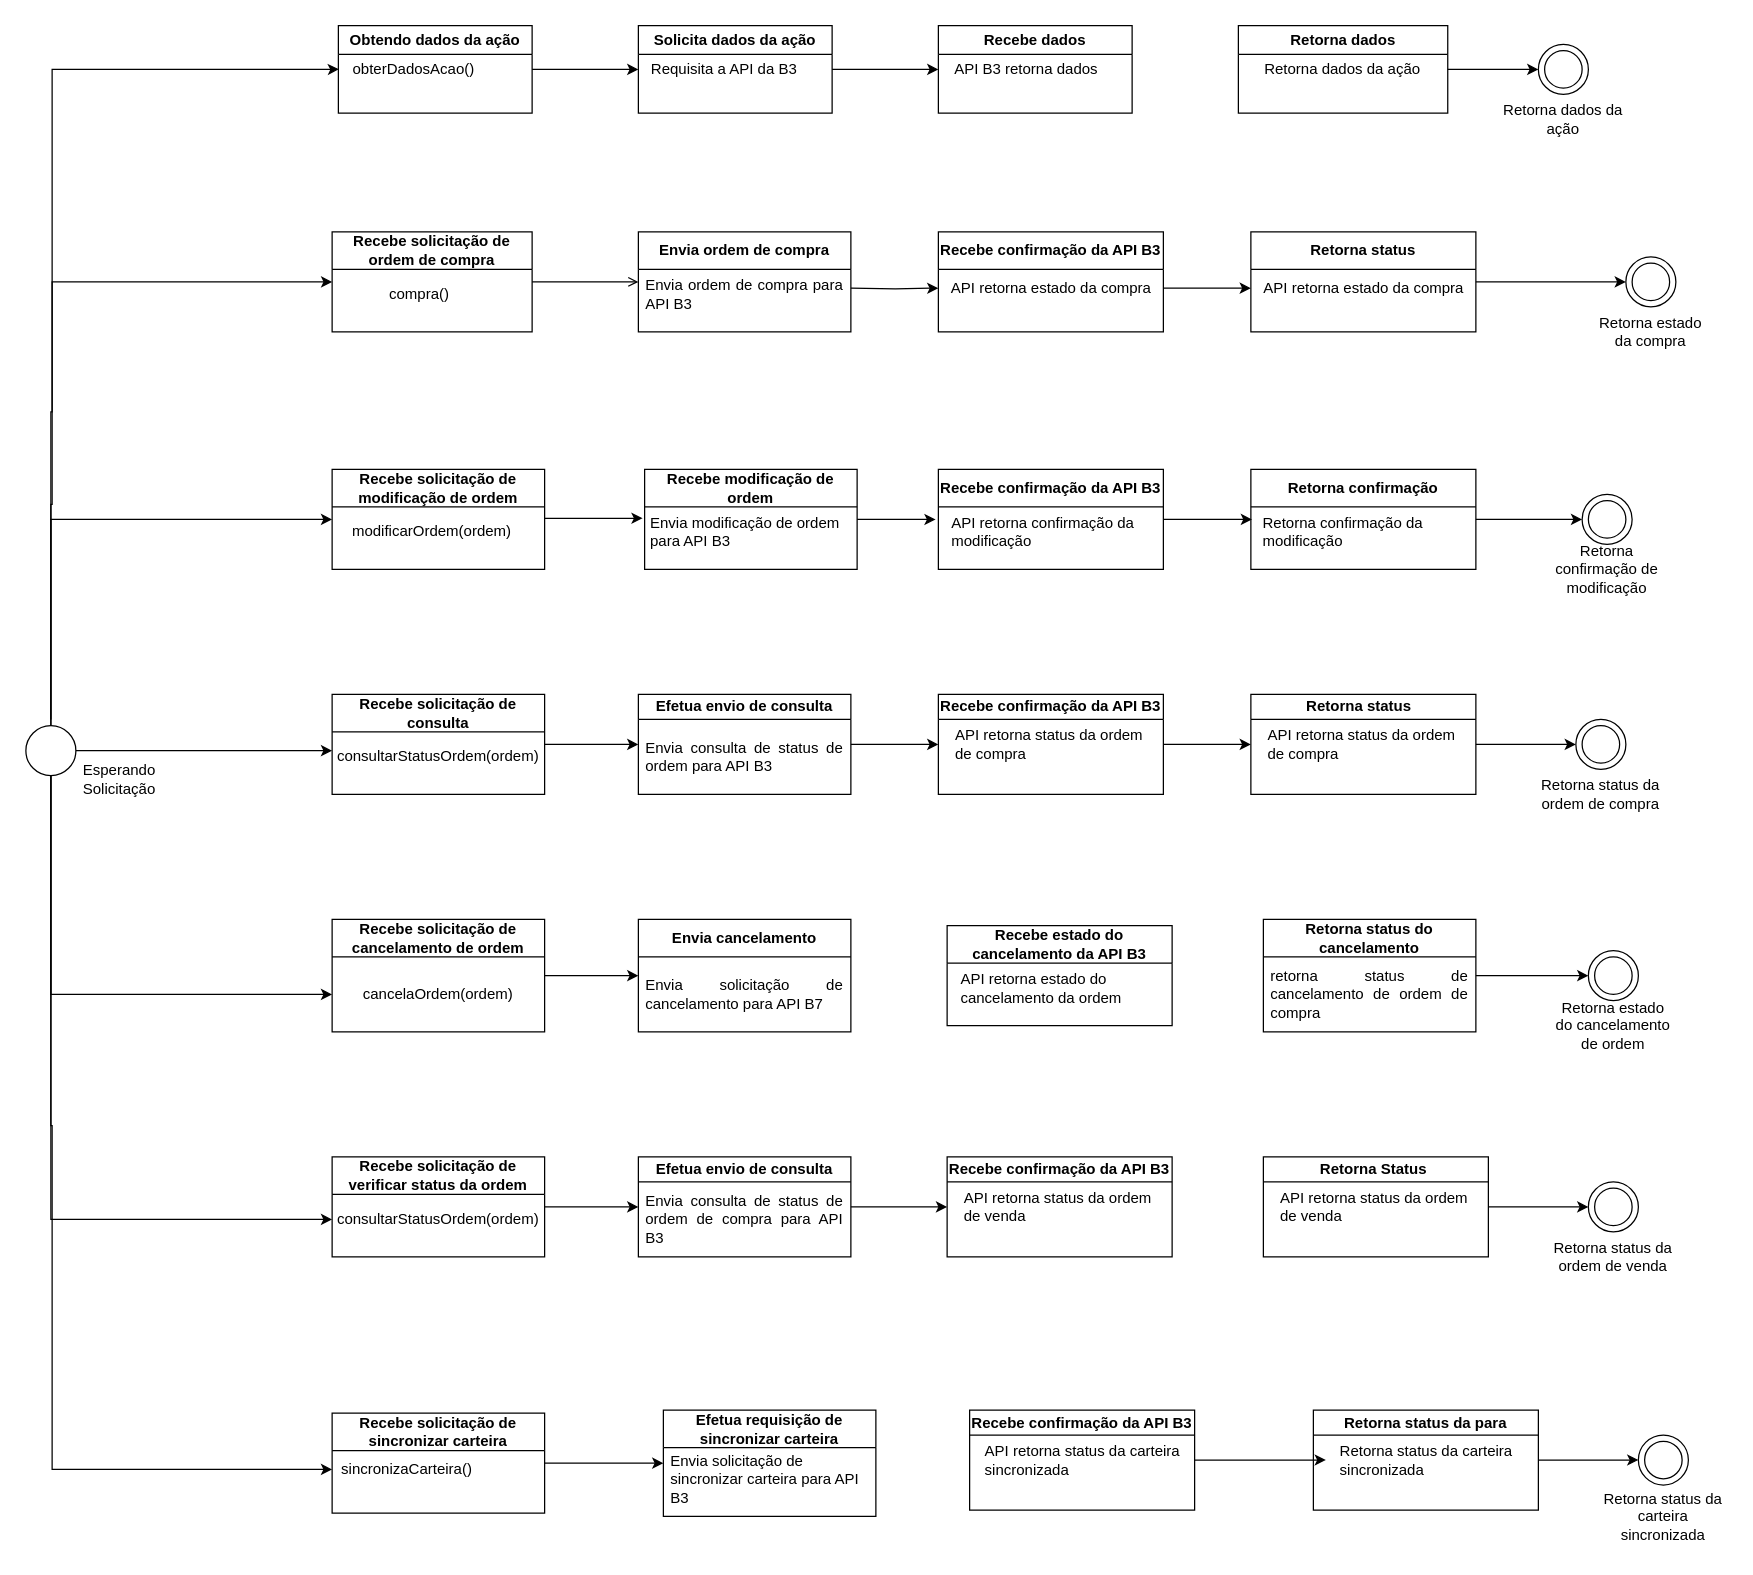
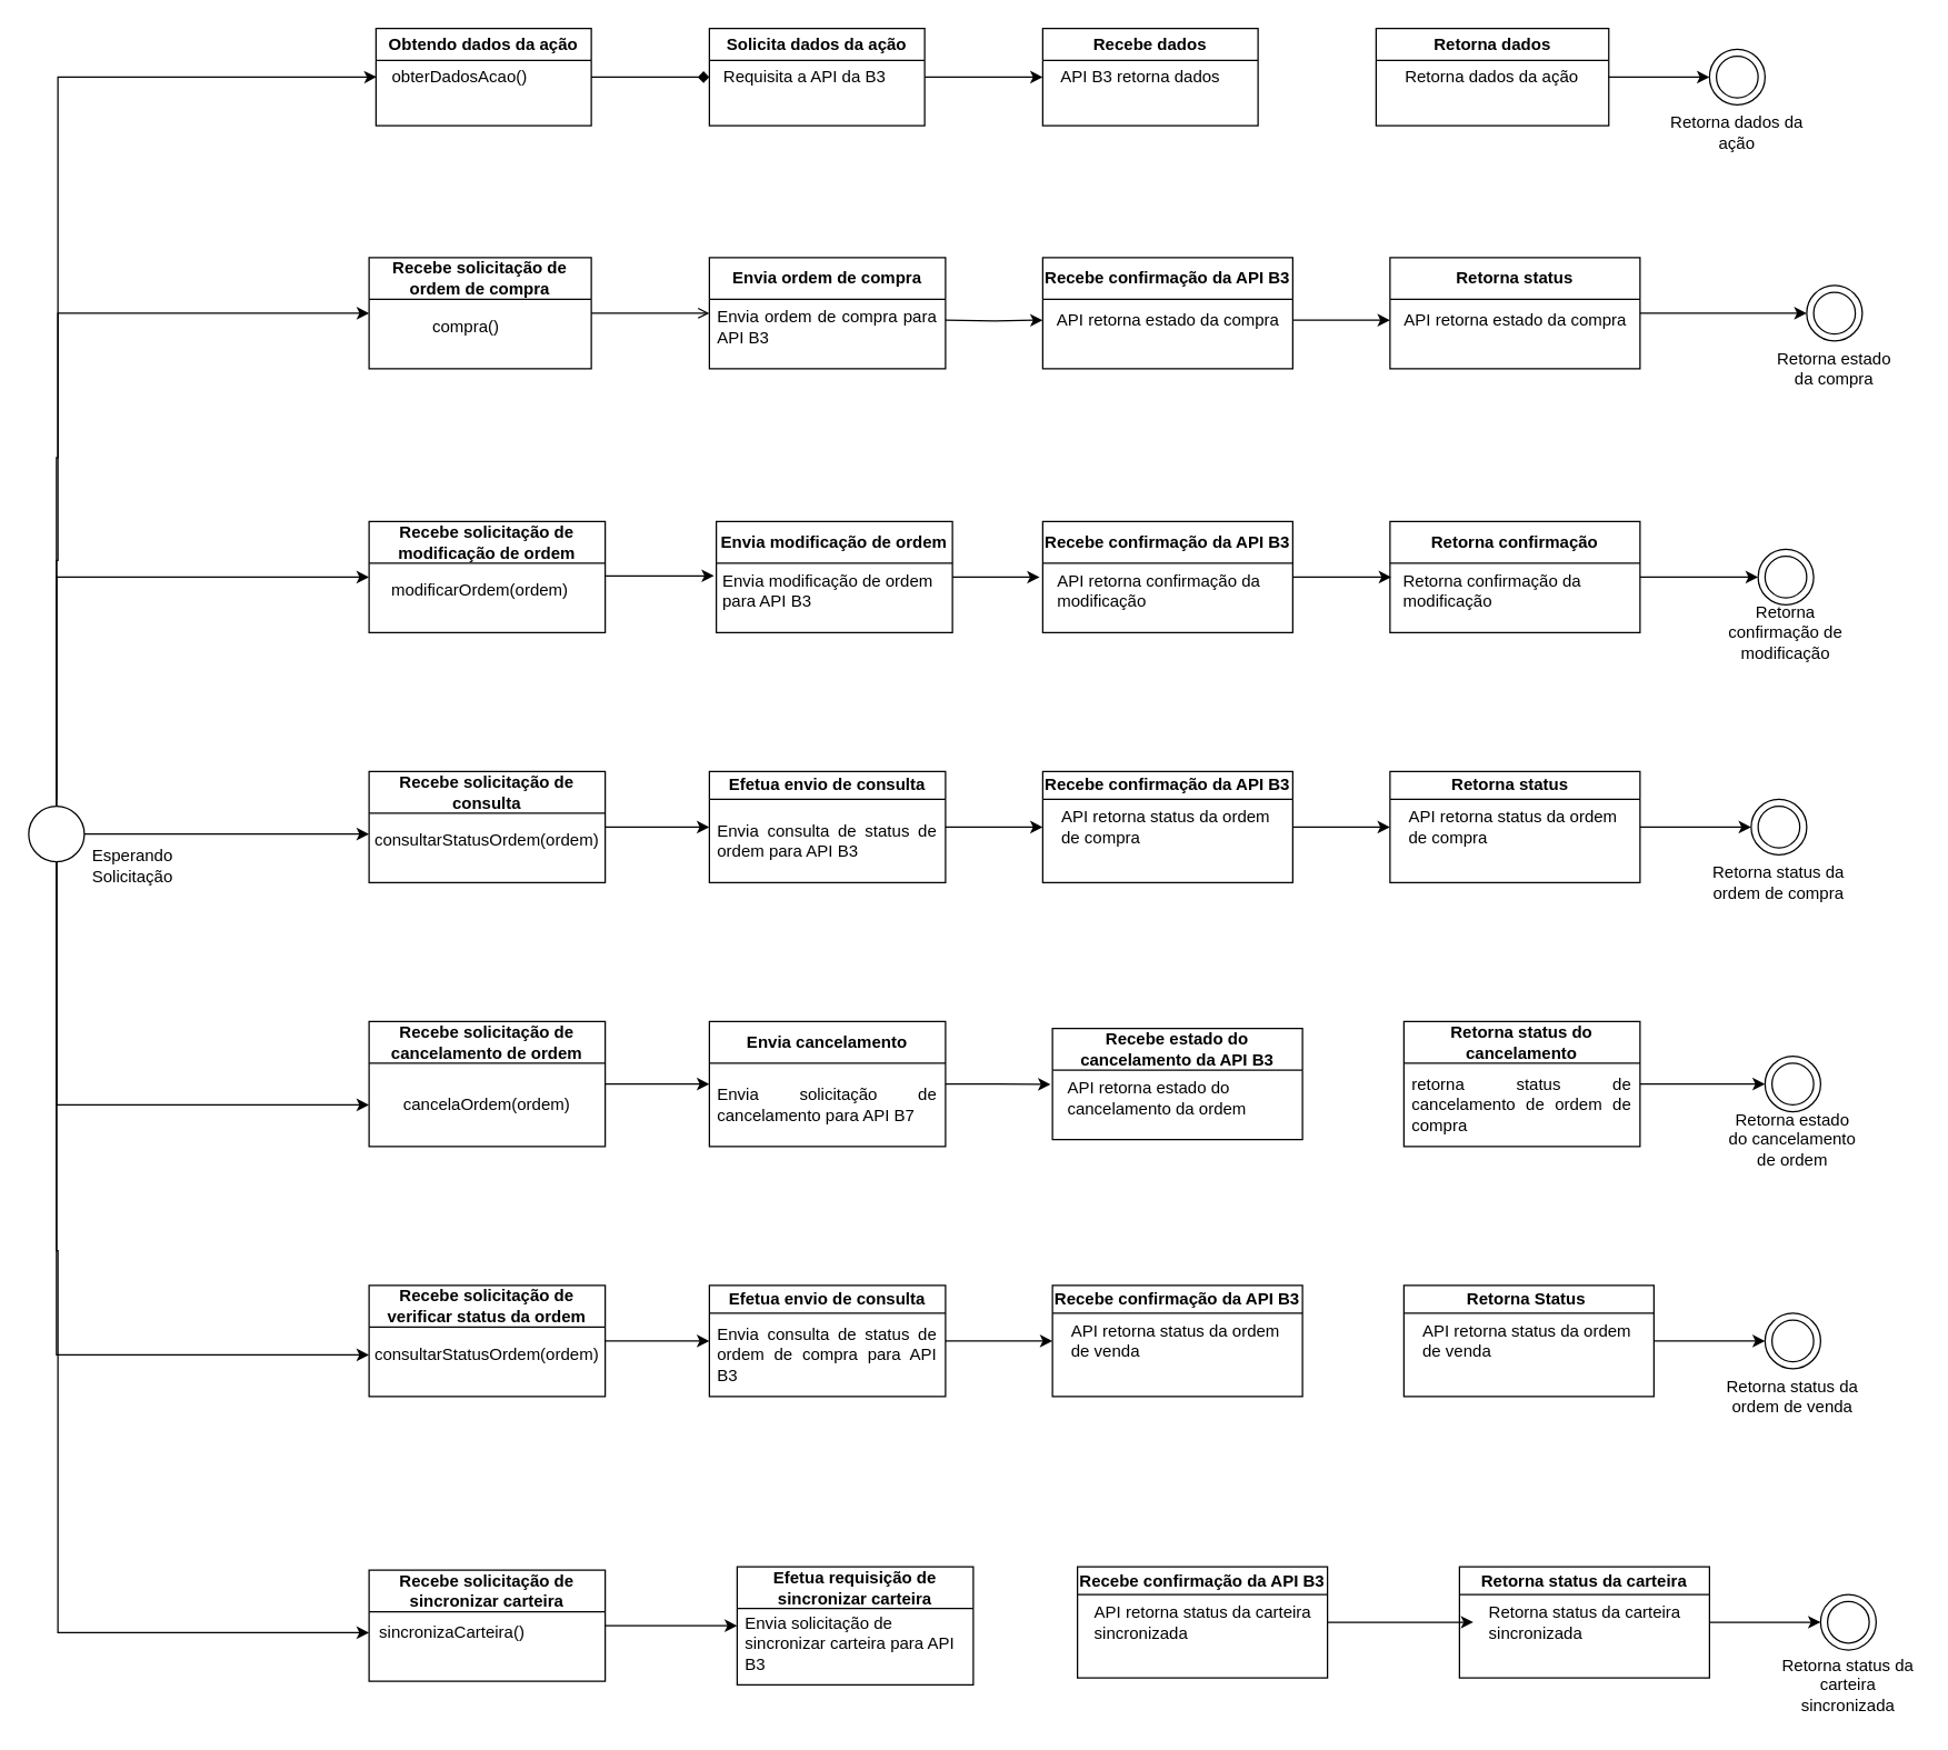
- <mxCell id="2" value="" style="edgeStyle=orthogonalEdgeStyle;rounded=0;orthogonalLoop=1;jettySize=auto;html=1;" edge="1" parent="1" source="3" target="7"><mxGeometry relative="1" as="geometry" /></mxCell>
+ <mxCell id="2" value="" style="edgeStyle=orthogonalEdgeStyle;rounded=0;orthogonalLoop=1;jettySize=auto;html=1;endArrow=diamond;" edge="1" parent="1" source="3" target="7"><mxGeometry relative="1" as="geometry" /></mxCell>
- <mxCell id="83" value="Recebe modificação de ordem" style="swimlane;whiteSpace=wrap;html=1;startSize=30;" vertex="1" parent="1"><mxGeometry x="515" y="375" width="170" height="80" as="geometry" /></mxCell>
+ <mxCell id="83" value="Envia modificação de ordem" style="swimlane;whiteSpace=wrap;html=1;startSize=30;" vertex="1" parent="1"><mxGeometry x="515" y="375" width="170" height="80" as="geometry" /></mxCell>
+ <mxCell id="94" value="" style="edgeStyle=orthogonalEdgeStyle;rounded=0;orthogonalLoop=1;jettySize=auto;html=1;entryX=-0.009;entryY=0.256;entryDx=0;entryDy=0;entryPerimeter=0;" edge="1" parent="1" source="95" target="98"><mxGeometry relative="1" as="geometry"><mxPoint x="736" y="781" as="targetPoint" /></mxGeometry></mxCell>
- <mxCell id="70" value="Retorna status da para" style="swimlane;whiteSpace=wrap;html=1;startSize=20;" vertex="1" parent="1"><mxGeometry x="1050" y="1127.5" width="180" height="80" as="geometry" /></mxCell>
+ <mxCell id="70" value="Retorna status da carteira" style="swimlane;whiteSpace=wrap;html=1;startSize=20;" vertex="1" parent="1"><mxGeometry x="1050" y="1127.5" width="180" height="80" as="geometry" /></mxCell>
